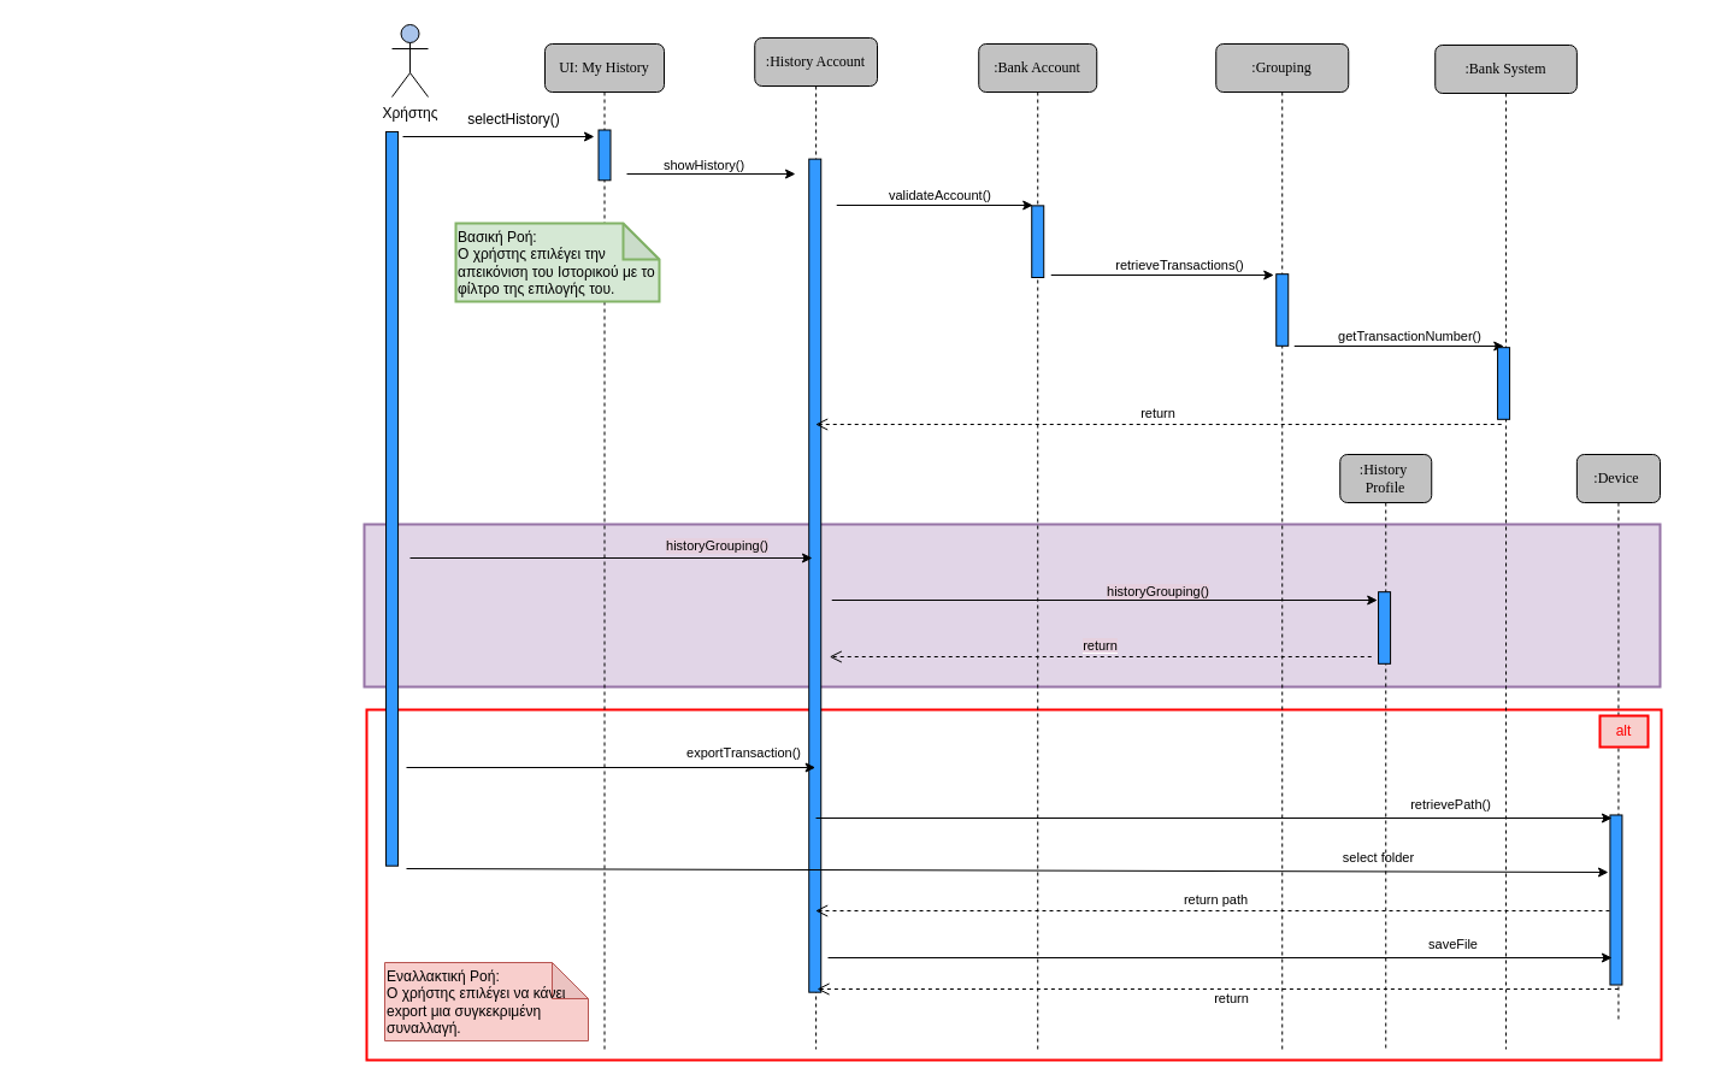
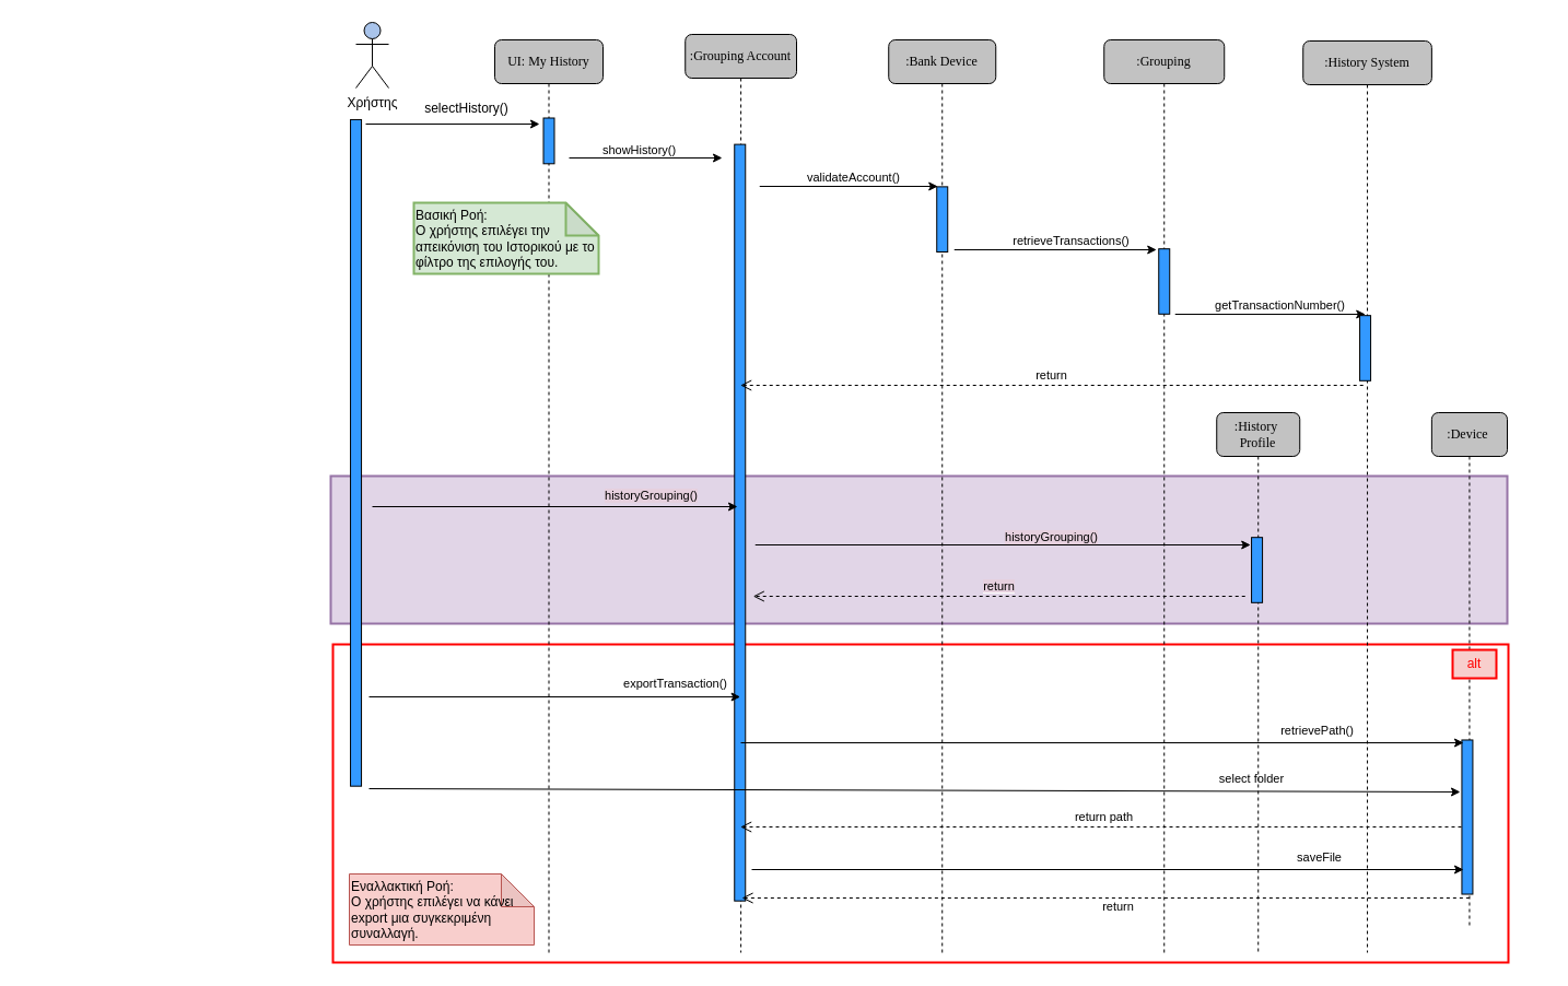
- <mxCell id="4" value=":History Account" style="shape=umlLifeline;perimeter=lifelinePerimeter;whiteSpace=wrap;html=1;container=1;collapsible=0;recursiveResize=0;outlineConnect=0;rounded=1;shadow=0;comic=0;labelBackgroundColor=none;strokeWidth=1;fontFamily=Verdana;fontSize=12;align=center;fillColor=#C2C2C2;" parent="1" vertex="1"><mxGeometry x="626.24" y="31" width="101.76" height="840" as="geometry" /></mxCell>
+ <mxCell id="4" value=":Grouping Account" style="shape=umlLifeline;perimeter=lifelinePerimeter;whiteSpace=wrap;html=1;container=1;collapsible=0;recursiveResize=0;outlineConnect=0;rounded=1;shadow=0;comic=0;labelBackgroundColor=none;strokeWidth=1;fontFamily=Verdana;fontSize=12;align=center;fillColor=#C2C2C2;" parent="1" vertex="1"><mxGeometry x="626.24" y="31" width="101.76" height="840" as="geometry" /></mxCell>
- <mxCell id="17" value=":Bank Account" style="shape=umlLifeline;perimeter=lifelinePerimeter;whiteSpace=wrap;html=1;container=1;collapsible=0;recursiveResize=0;outlineConnect=0;rounded=1;shadow=0;comic=0;labelBackgroundColor=none;strokeWidth=1;fontFamily=Verdana;fontSize=12;align=center;fillColor=#C2C2C2;" parent="1" vertex="1"><mxGeometry x="812.24" y="36" width="98" height="835" as="geometry" /></mxCell>
+ <mxCell id="17" value=":Bank Device" style="shape=umlLifeline;perimeter=lifelinePerimeter;whiteSpace=wrap;html=1;container=1;collapsible=0;recursiveResize=0;outlineConnect=0;rounded=1;shadow=0;comic=0;labelBackgroundColor=none;strokeWidth=1;fontFamily=Verdana;fontSize=12;align=center;fillColor=#C2C2C2;" parent="1" vertex="1"><mxGeometry x="812.24" y="36" width="98" height="835" as="geometry" /></mxCell>
- <mxCell id="11" value=":Bank System" style="shape=umlLifeline;perimeter=lifelinePerimeter;whiteSpace=wrap;html=1;container=1;collapsible=0;recursiveResize=0;outlineConnect=0;rounded=1;shadow=0;comic=0;labelBackgroundColor=none;strokeWidth=1;fontFamily=Verdana;fontSize=12;align=center;fillColor=#C2C2C2;" parent="1" vertex="1"><mxGeometry x="1191.24" y="37" width="117.64" height="834" as="geometry" /></mxCell>
+ <mxCell id="11" value=":History System" style="shape=umlLifeline;perimeter=lifelinePerimeter;whiteSpace=wrap;html=1;container=1;collapsible=0;recursiveResize=0;outlineConnect=0;rounded=1;shadow=0;comic=0;labelBackgroundColor=none;strokeWidth=1;fontFamily=Verdana;fontSize=12;align=center;fillColor=#C2C2C2;" parent="1" vertex="1"><mxGeometry x="1191.24" y="37" width="117.64" height="834" as="geometry" /></mxCell>
